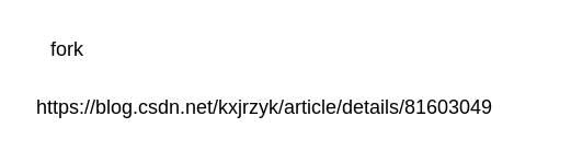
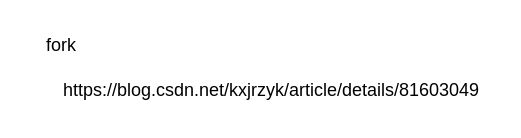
- <mxCell id="2" value="https://blog.csdn.net/kxjrzyk/article/details/81603049" style="text;html=1;align=center;verticalAlign=middle;resizable=0;points=[];autosize=1;strokeColor=none;fillColor=none;" vertex="1" parent="1"><mxGeometry x="15" y="55" width="290" height="20" as="geometry" /></mxCell>
+ <mxCell id="2" value="https://blog.csdn.net/kxjrzyk/article/details/81603049" style="text;html=1;align=center;verticalAlign=middle;resizable=0;points=[];autosize=1;strokeColor=none;fillColor=none;" vertex="1" parent="1"><mxGeometry x="35" y="50" width="290" height="20" as="geometry" /></mxCell>
